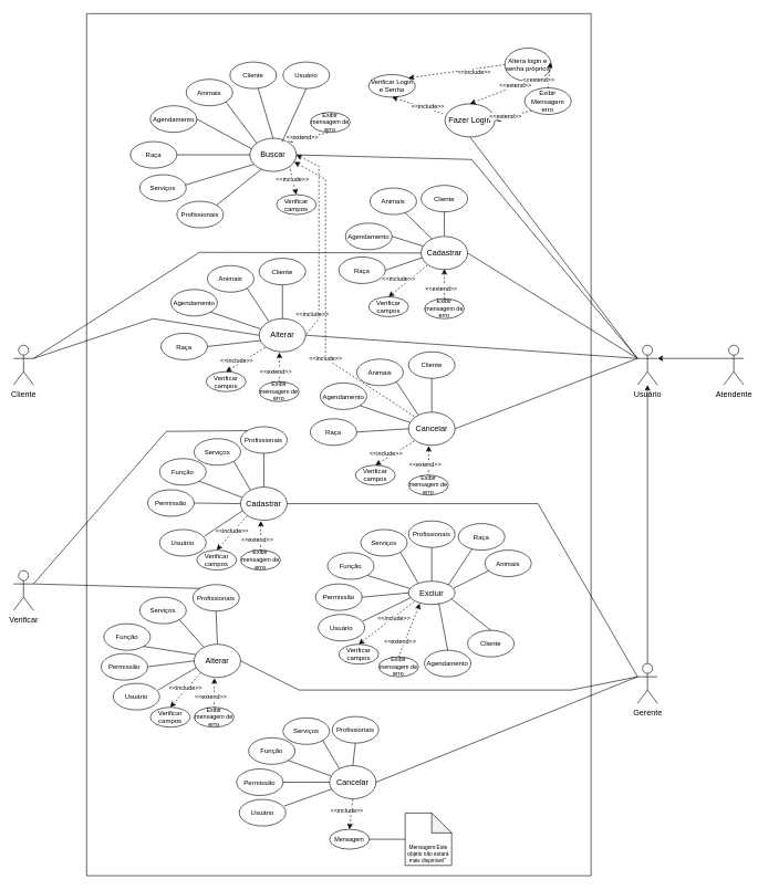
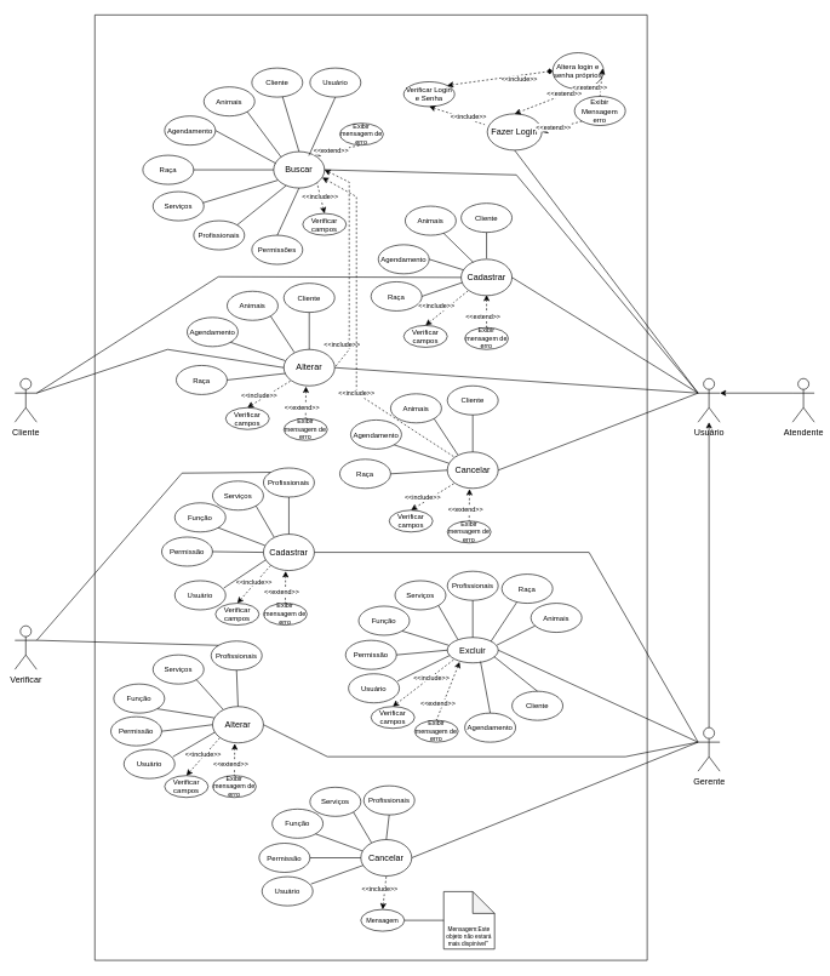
- <mxCell id="6" value="" style="endArrow=none;dashed=1;html=1;rounded=0;startArrow=classic;startFill=1;exitX=1;exitY=0;exitDx=0;exitDy=0;entryX=0;entryY=0.5;entryDx=0;entryDy=0;" edge="1" parent="2" source="4" target="3"><mxGeometry width="50" height="50" relative="1" as="geometry"><mxPoint x="470" y="162" as="sourcePoint" /><mxPoint x="552" y="177" as="targetPoint" /></mxGeometry></mxCell>
+ <mxCell id="6" value="" style="endArrow=diamond;dashed=1;html=1;rounded=0;startArrow=classic;startFill=1;exitX=1;exitY=0;exitDx=0;exitDy=0;entryX=0;entryY=0.5;entryDx=0;entryDy=0;" edge="1" parent="2" source="4" target="3"><mxGeometry width="50" height="50" relative="1" as="geometry"><mxPoint x="470" y="162" as="sourcePoint" /><mxPoint x="552" y="177" as="targetPoint" /></mxGeometry></mxCell>
+ <mxCell id="24" value="" style="endArrow=none;html=1;rounded=0;entryX=0.5;entryY=0;entryDx=0;entryDy=0;exitX=0.5;exitY=1;exitDx=0;exitDy=0;" edge="1" parent="2" source="10" target="17"><mxGeometry width="50" height="50" relative="1" as="geometry"><mxPoint x="287" y="245" as="sourcePoint" /><mxPoint x="206" y="199" as="targetPoint" /></mxGeometry></mxCell>
+ <mxCell id="17" value="&lt;font style=&quot;vertical-align: inherit; font-size: 10px;&quot;&gt;&lt;font style=&quot;vertical-align: inherit; font-size: 10px;&quot;&gt;&lt;font style=&quot;vertical-align: inherit; font-size: 10px;&quot;&gt;&lt;font style=&quot;vertical-align: inherit; font-size: 10px;&quot;&gt;&lt;font style=&quot;vertical-align: inherit;&quot;&gt;&lt;font style=&quot;vertical-align: inherit;&quot;&gt;&lt;font style=&quot;vertical-align: inherit;&quot;&gt;&lt;font style=&quot;vertical-align: inherit;&quot;&gt;&lt;font style=&quot;vertical-align: inherit;&quot;&gt;&lt;font style=&quot;vertical-align: inherit;&quot;&gt;&lt;font style=&quot;vertical-align: inherit;&quot;&gt;&lt;font style=&quot;vertical-align: inherit;&quot;&gt;&lt;font style=&quot;vertical-align: inherit;&quot;&gt;&lt;font style=&quot;vertical-align: inherit;&quot;&gt;&lt;font style=&quot;vertical-align: inherit;&quot;&gt;&lt;font style=&quot;vertical-align: inherit;&quot;&gt;Permissões&lt;/font&gt;&lt;/font&gt;&lt;/font&gt;&lt;/font&gt;&lt;/font&gt;&lt;/font&gt;&lt;/font&gt;&lt;/font&gt;&lt;/font&gt;&lt;/font&gt;&lt;/font&gt;&lt;/font&gt;&lt;/font&gt;&lt;/font&gt;&lt;/font&gt;&lt;/font&gt;" style="ellipse;whiteSpace=wrap;html=1;fontSize=10;" vertex="1" parent="2"><mxGeometry x="216" y="303" width="70" height="40" as="geometry" /></mxCell>
+ <mxCell id="176" value="" style="endArrow=none;html=1;rounded=0;entryX=0;entryY=0.333;entryDx=0;entryDy=0;entryPerimeter=0;exitX=1;exitY=0.5;exitDx=0;exitDy=0;" edge="1" parent="1" source="104" target="164"><mxGeometry width="50" height="50" relative="1" as="geometry"><mxPoint x="580" y="920" as="sourcePoint" /><mxPoint x="630" y="870" as="targetPoint" /></mxGeometry></mxCell>
